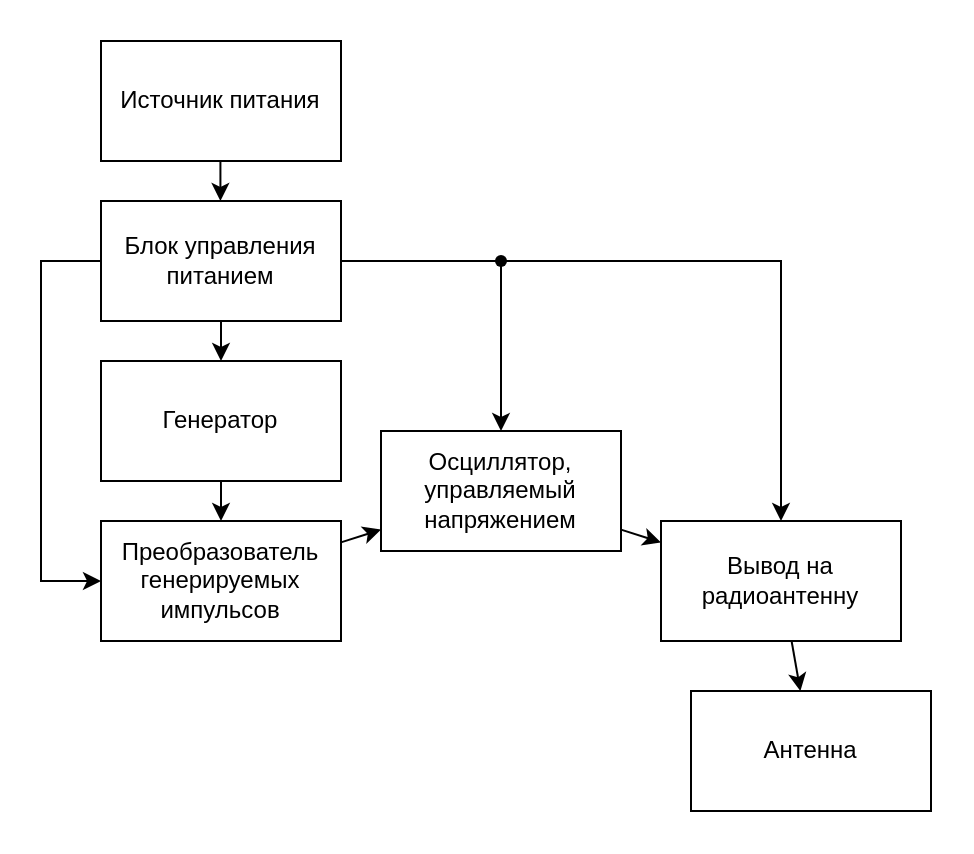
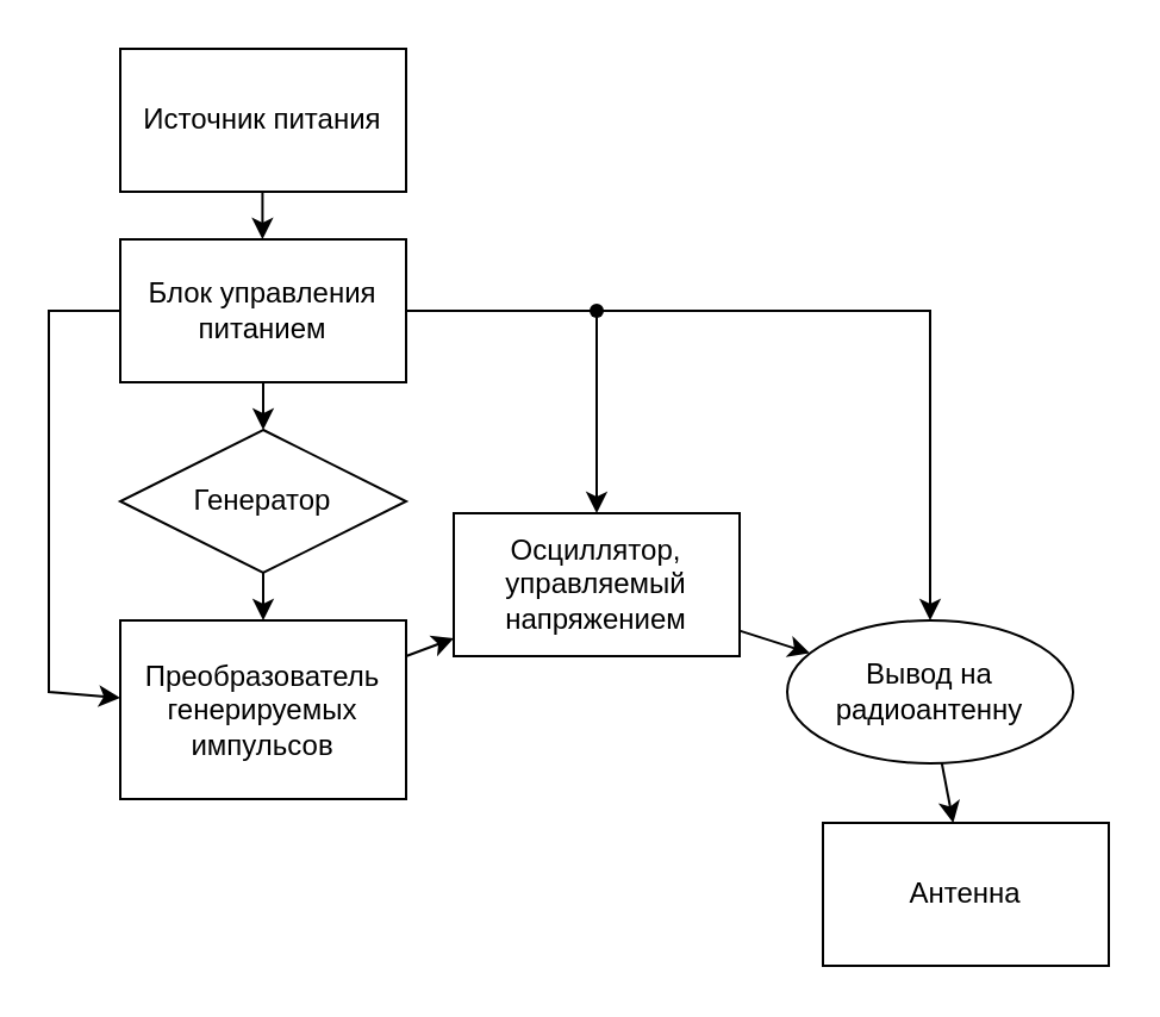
- <mxCell id="4" value="Генератор" style="rounded=0;whiteSpace=wrap;html=1;" vertex="1" parent="1"><mxGeometry x="50" y="180" width="120" height="60" as="geometry" /></mxCell>
+ <mxCell id="4" value="Генератор" style="rhombus;whiteSpace=wrap;html=1;" vertex="1" parent="1"><mxGeometry x="50" y="180" width="120" height="60" as="geometry" /></mxCell>
- <mxCell id="5" value="Преобразователь генерируемых импульсов" style="rounded=0;whiteSpace=wrap;html=1;" vertex="1" parent="1"><mxGeometry x="50" y="260" width="120" height="60" as="geometry" /></mxCell>
+ <mxCell id="5" value="Преобразователь генерируемых импульсов" style="rounded=0;whiteSpace=wrap;html=1;" vertex="1" parent="1"><mxGeometry x="50" y="260" width="120" height="75" as="geometry" /></mxCell>
- <mxCell id="7" value="Вывод на радиоантенну" style="rounded=0;whiteSpace=wrap;html=1;" vertex="1" parent="1"><mxGeometry x="330" y="260" width="120" height="60" as="geometry" /></mxCell>
+ <mxCell id="7" value="Вывод на радиоантенну" style="ellipse;whiteSpace=wrap;html=1;" vertex="1" parent="1"><mxGeometry x="330" y="260" width="120" height="60" as="geometry" /></mxCell>
